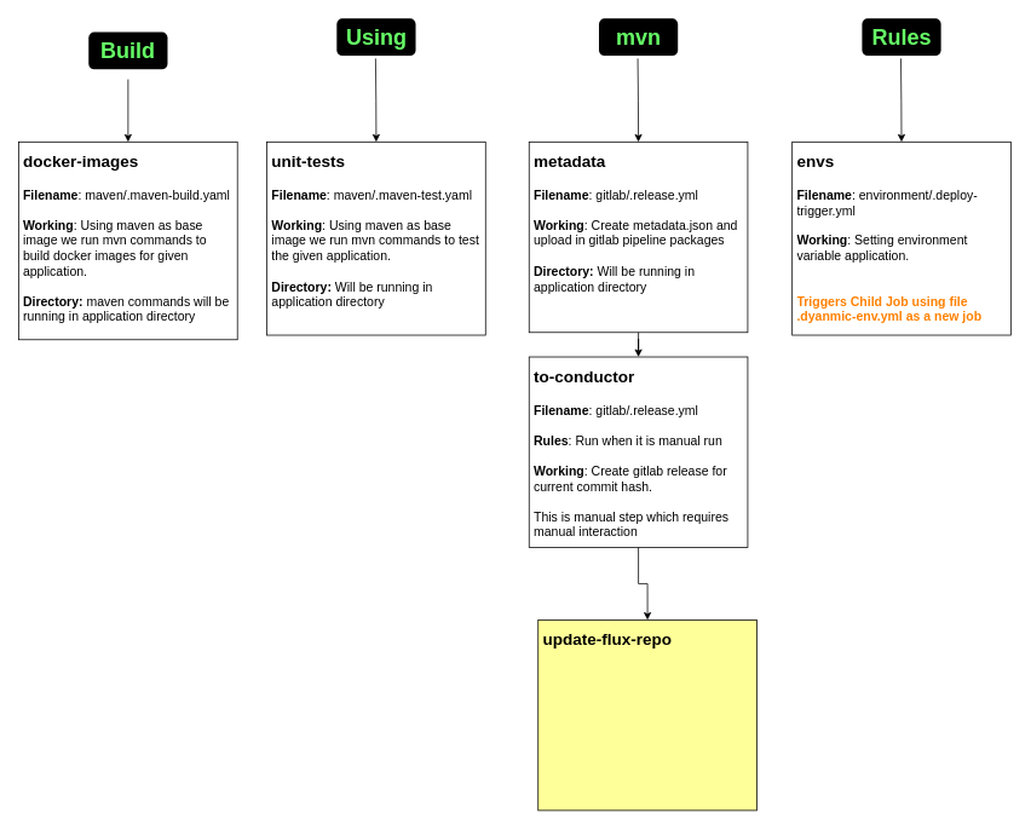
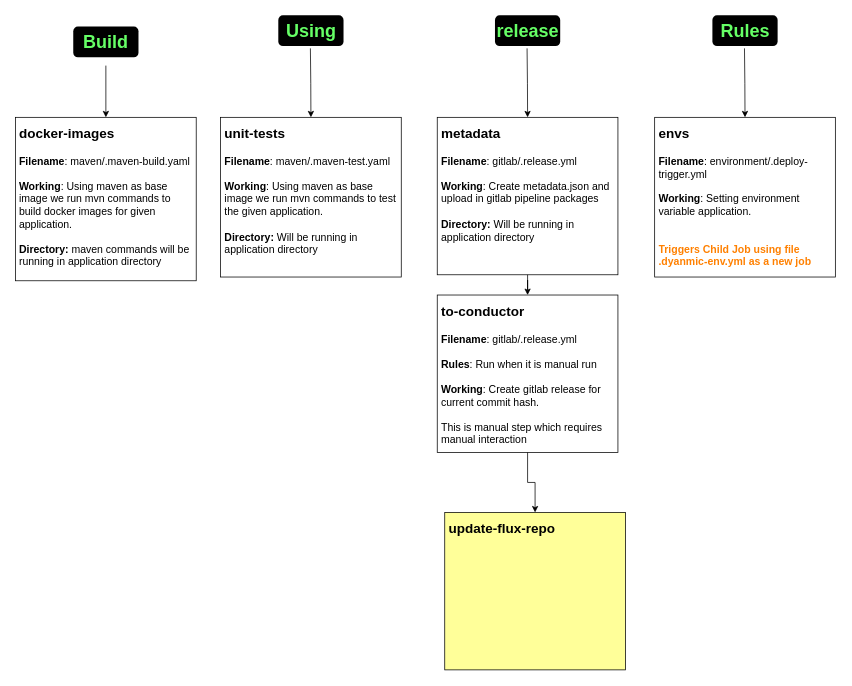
- <mxCell id="11" value="&lt;font color=&quot;#66ff66&quot; style=&quot;font-size: 24px;&quot;&gt;&lt;b style=&quot;background-color: rgb(0, 0, 0);&quot;&gt;mvn&lt;/b&gt;&lt;/font&gt;" style="text;html=1;strokeColor=none;fillColor=#000000;align=center;verticalAlign=middle;whiteSpace=wrap;rounded=1;perimeterSpacing=11;shadow=0;strokeWidth=1;dashed=1;" parent="1" vertex="1"><mxGeometry x="659.5" y="20" width="87" height="41" as="geometry" /></mxCell>
+ <mxCell id="11" value="&lt;font color=&quot;#66ff66&quot; style=&quot;font-size: 24px;&quot;&gt;&lt;b style=&quot;background-color: rgb(0, 0, 0);&quot;&gt;release&lt;/b&gt;&lt;/font&gt;" style="text;html=1;strokeColor=none;fillColor=#000000;align=center;verticalAlign=middle;whiteSpace=wrap;rounded=1;perimeterSpacing=11;shadow=0;strokeWidth=1;dashed=1;" parent="1" vertex="1"><mxGeometry x="659.5" y="20" width="87" height="41" as="geometry" /></mxCell>
